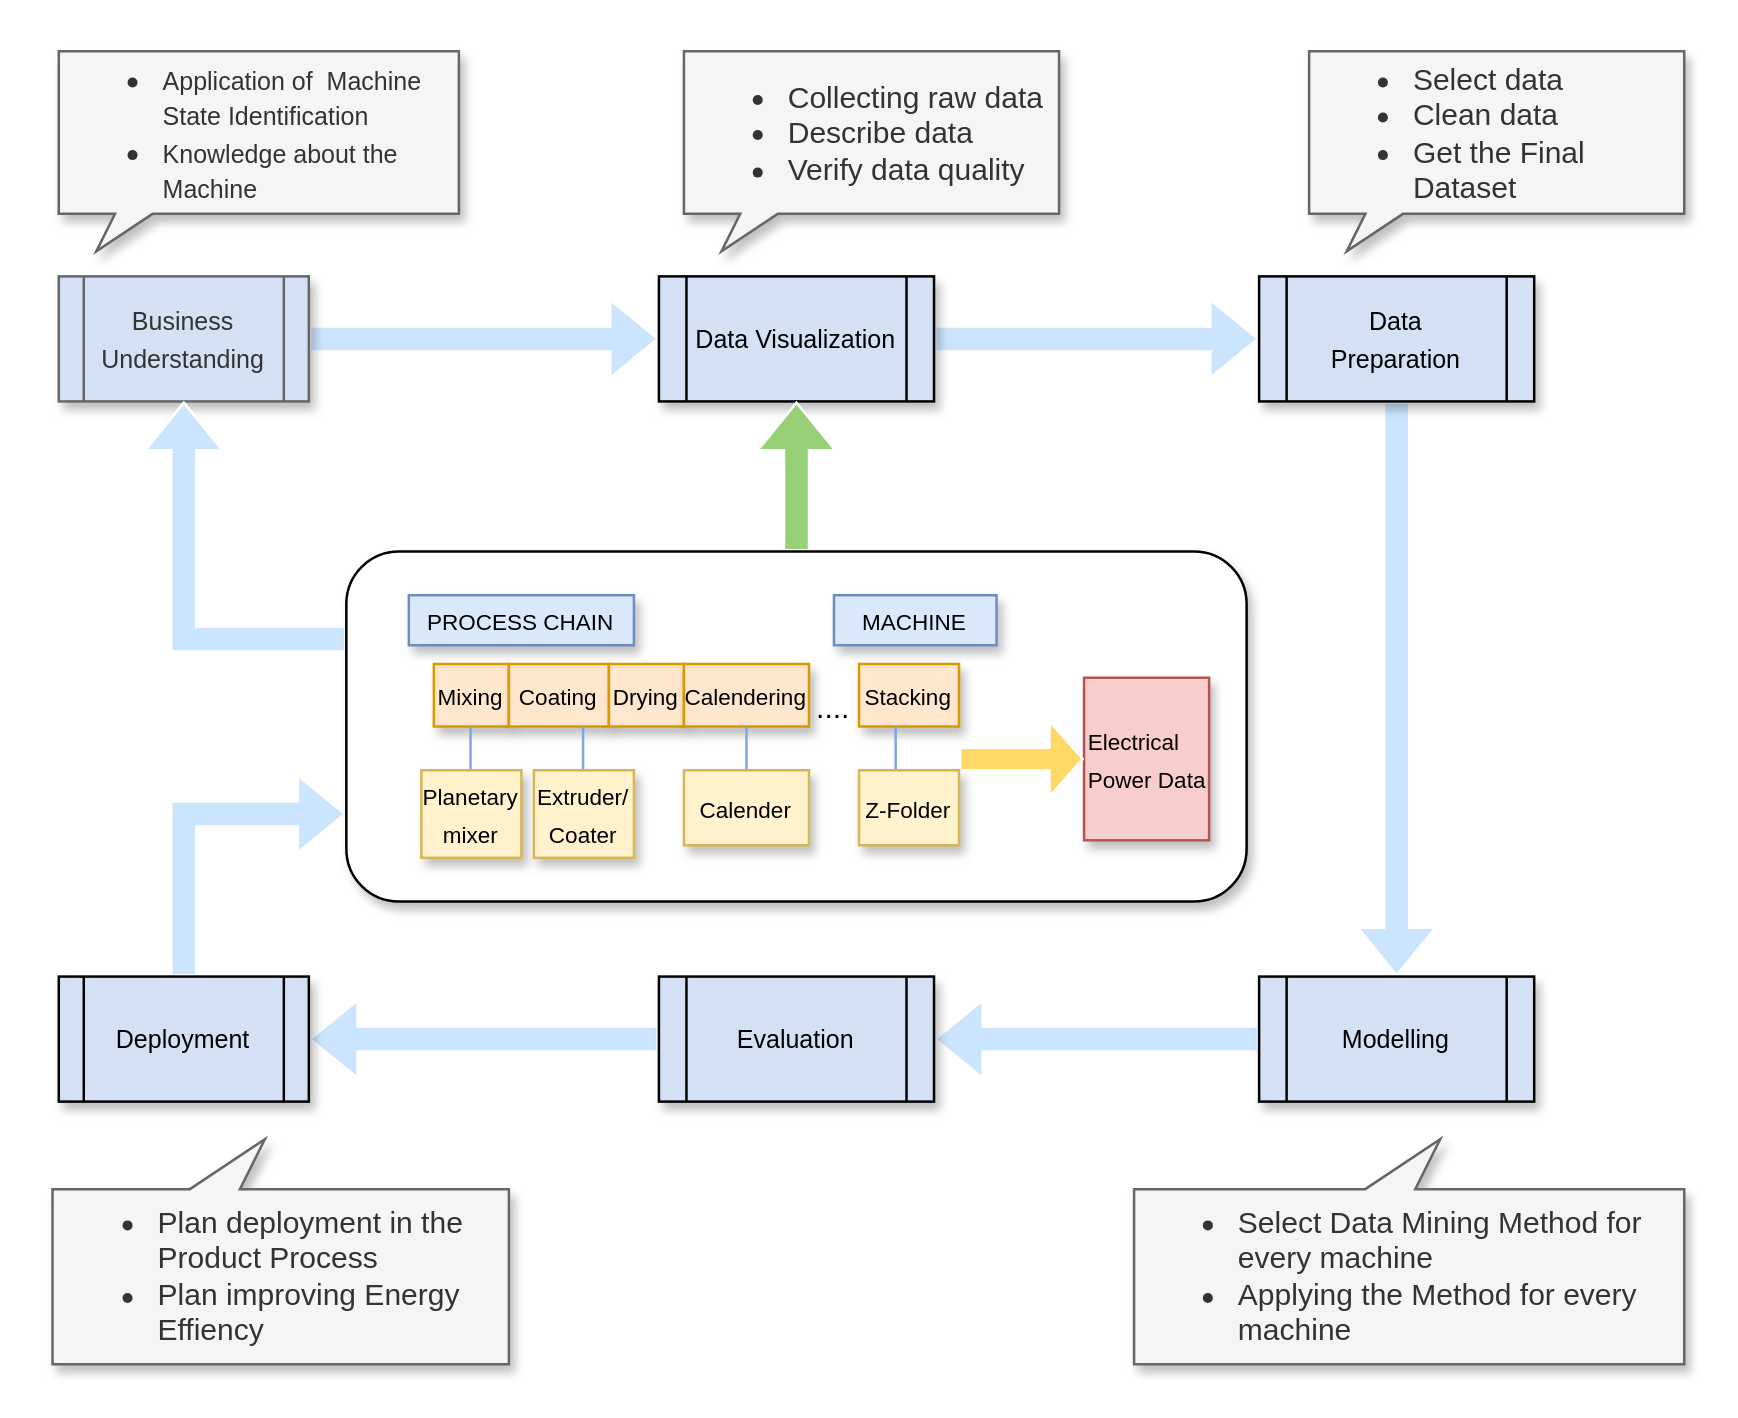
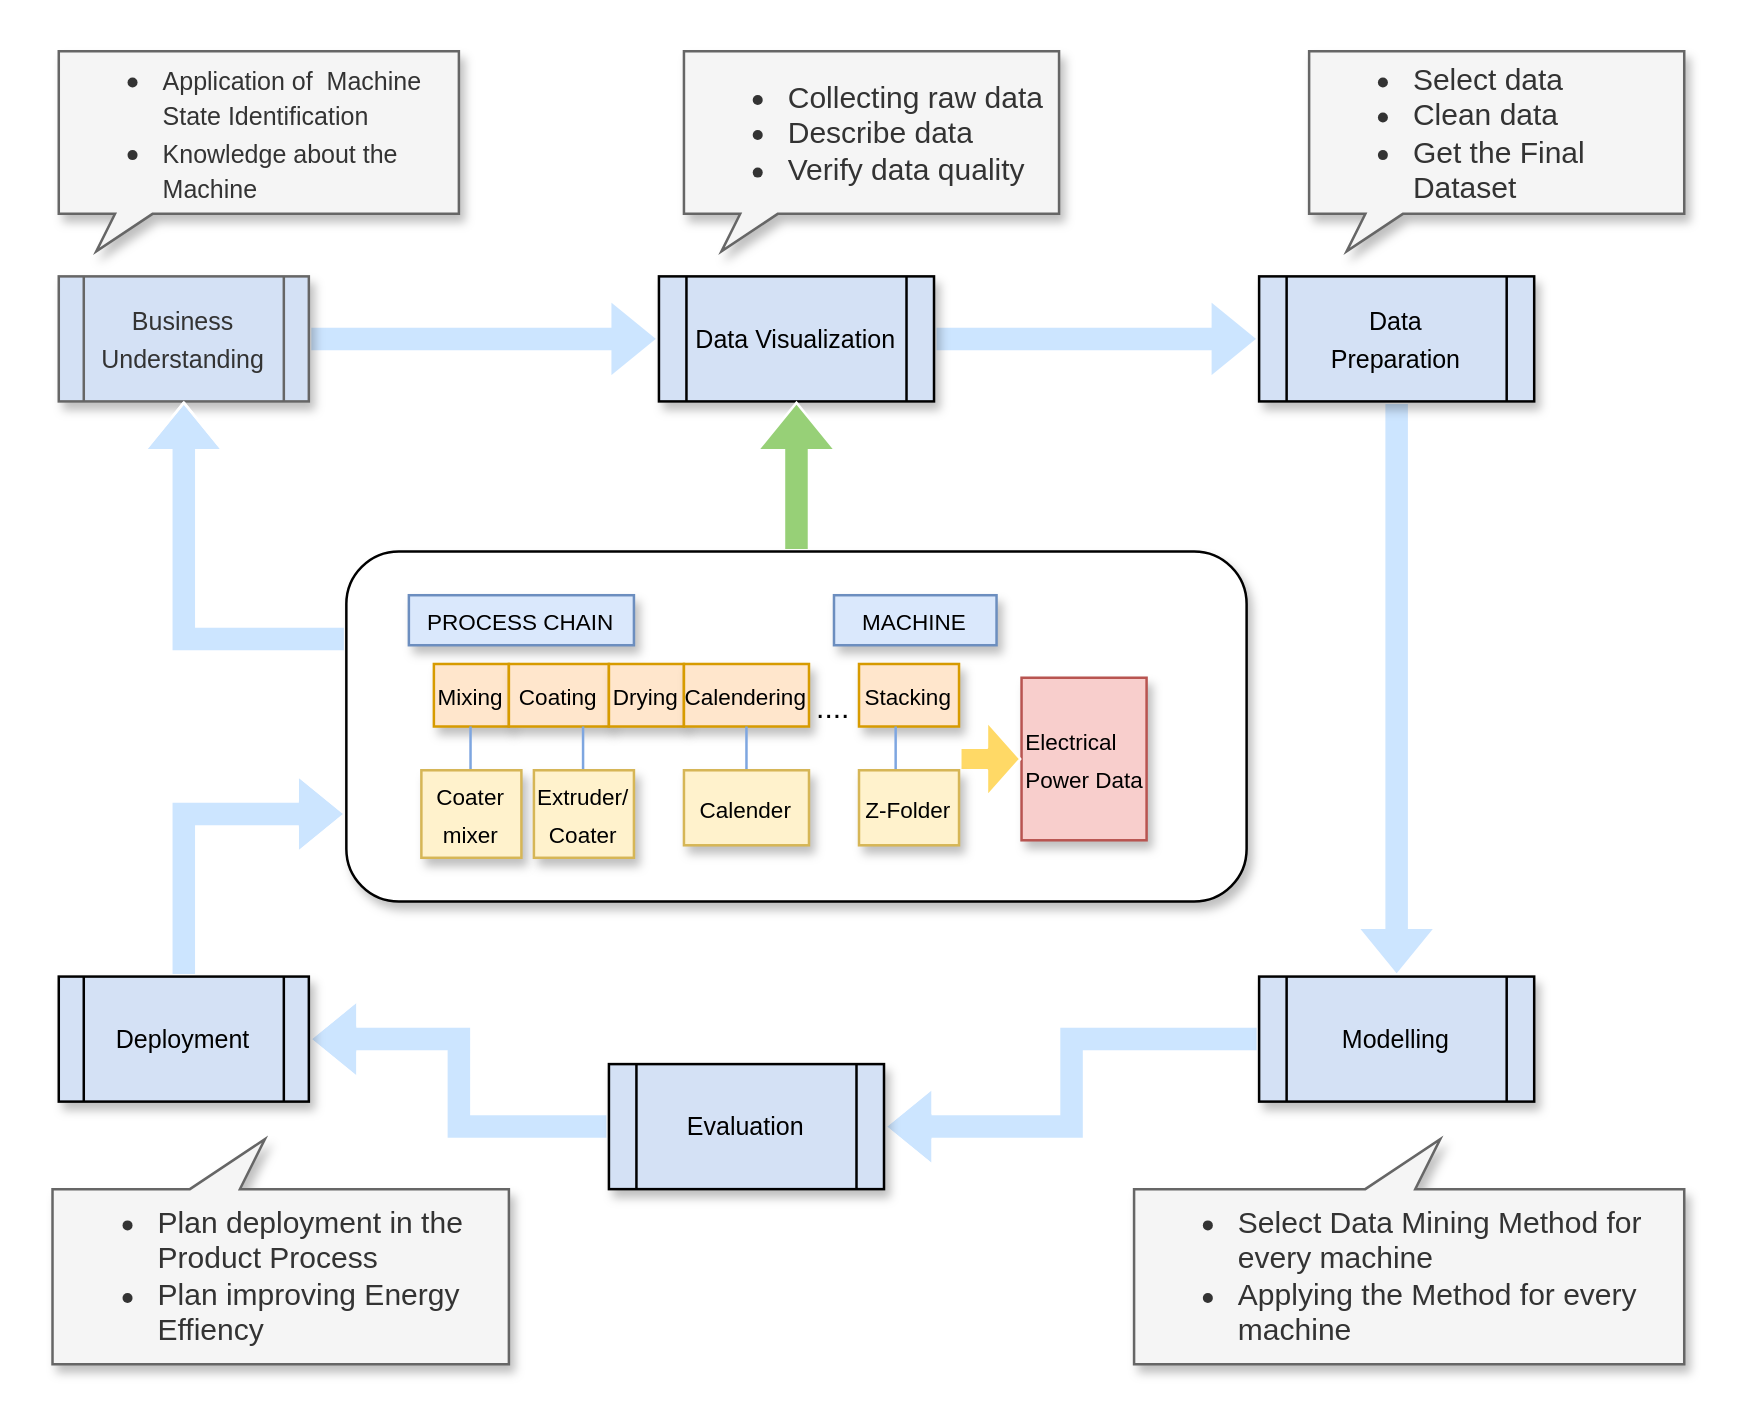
- <mxCell id="24" value="&lt;font style=&quot;font-size: 9px&quot;&gt;Electrical Power Data&lt;/font&gt;" style="text;html=1;strokeColor=#b85450;fillColor=#f8cecc;align=left;verticalAlign=middle;whiteSpace=wrap;rounded=0;shadow=1;" vertex="1" parent="1"><mxGeometry x="433" y="270.5" width="50" height="65" as="geometry" /></mxCell>
+ <mxCell id="24" value="&lt;font style=&quot;font-size: 9px&quot;&gt;Electrical Power Data&lt;/font&gt;" style="text;html=1;strokeColor=#b85450;fillColor=#f8cecc;align=left;verticalAlign=middle;whiteSpace=wrap;rounded=0;shadow=1;" vertex="1" parent="1"><mxGeometry x="408" y="270.5" width="50" height="65" as="geometry" /></mxCell>
- <mxCell id="32" value="&lt;span style=&quot;font-size: 9px&quot;&gt;Planetary mixer&lt;/span&gt;" style="rounded=0;whiteSpace=wrap;html=1;shadow=1;fillColor=#fff2cc;strokeColor=#d6b656;" vertex="1" parent="1"><mxGeometry x="168" y="307.5" width="40" height="35" as="geometry" /></mxCell>
+ <mxCell id="32" value="&lt;span style=&quot;font-size: 9px&quot;&gt;Coater mixer&lt;/span&gt;" style="rounded=0;whiteSpace=wrap;html=1;shadow=1;fillColor=#fff2cc;strokeColor=#d6b656;" vertex="1" parent="1"><mxGeometry x="168" y="307.5" width="40" height="35" as="geometry" /></mxCell>
- <mxCell id="11" value="&lt;font style=&quot;font-size: 10px&quot;&gt;Evaluation&lt;/font&gt;" style="shape=process;whiteSpace=wrap;html=1;backgroundOutline=1;fillColor=#D4E1F5;shadow=1;" vertex="1" parent="1"><mxGeometry x="263" y="390" width="110" height="50" as="geometry" /></mxCell>
+ <mxCell id="11" value="&lt;font style=&quot;font-size: 10px&quot;&gt;Evaluation&lt;/font&gt;" style="shape=process;whiteSpace=wrap;html=1;backgroundOutline=1;fillColor=#D4E1F5;shadow=1;" vertex="1" parent="1"><mxGeometry x="243" y="425" width="110" height="50" as="geometry" /></mxCell>
